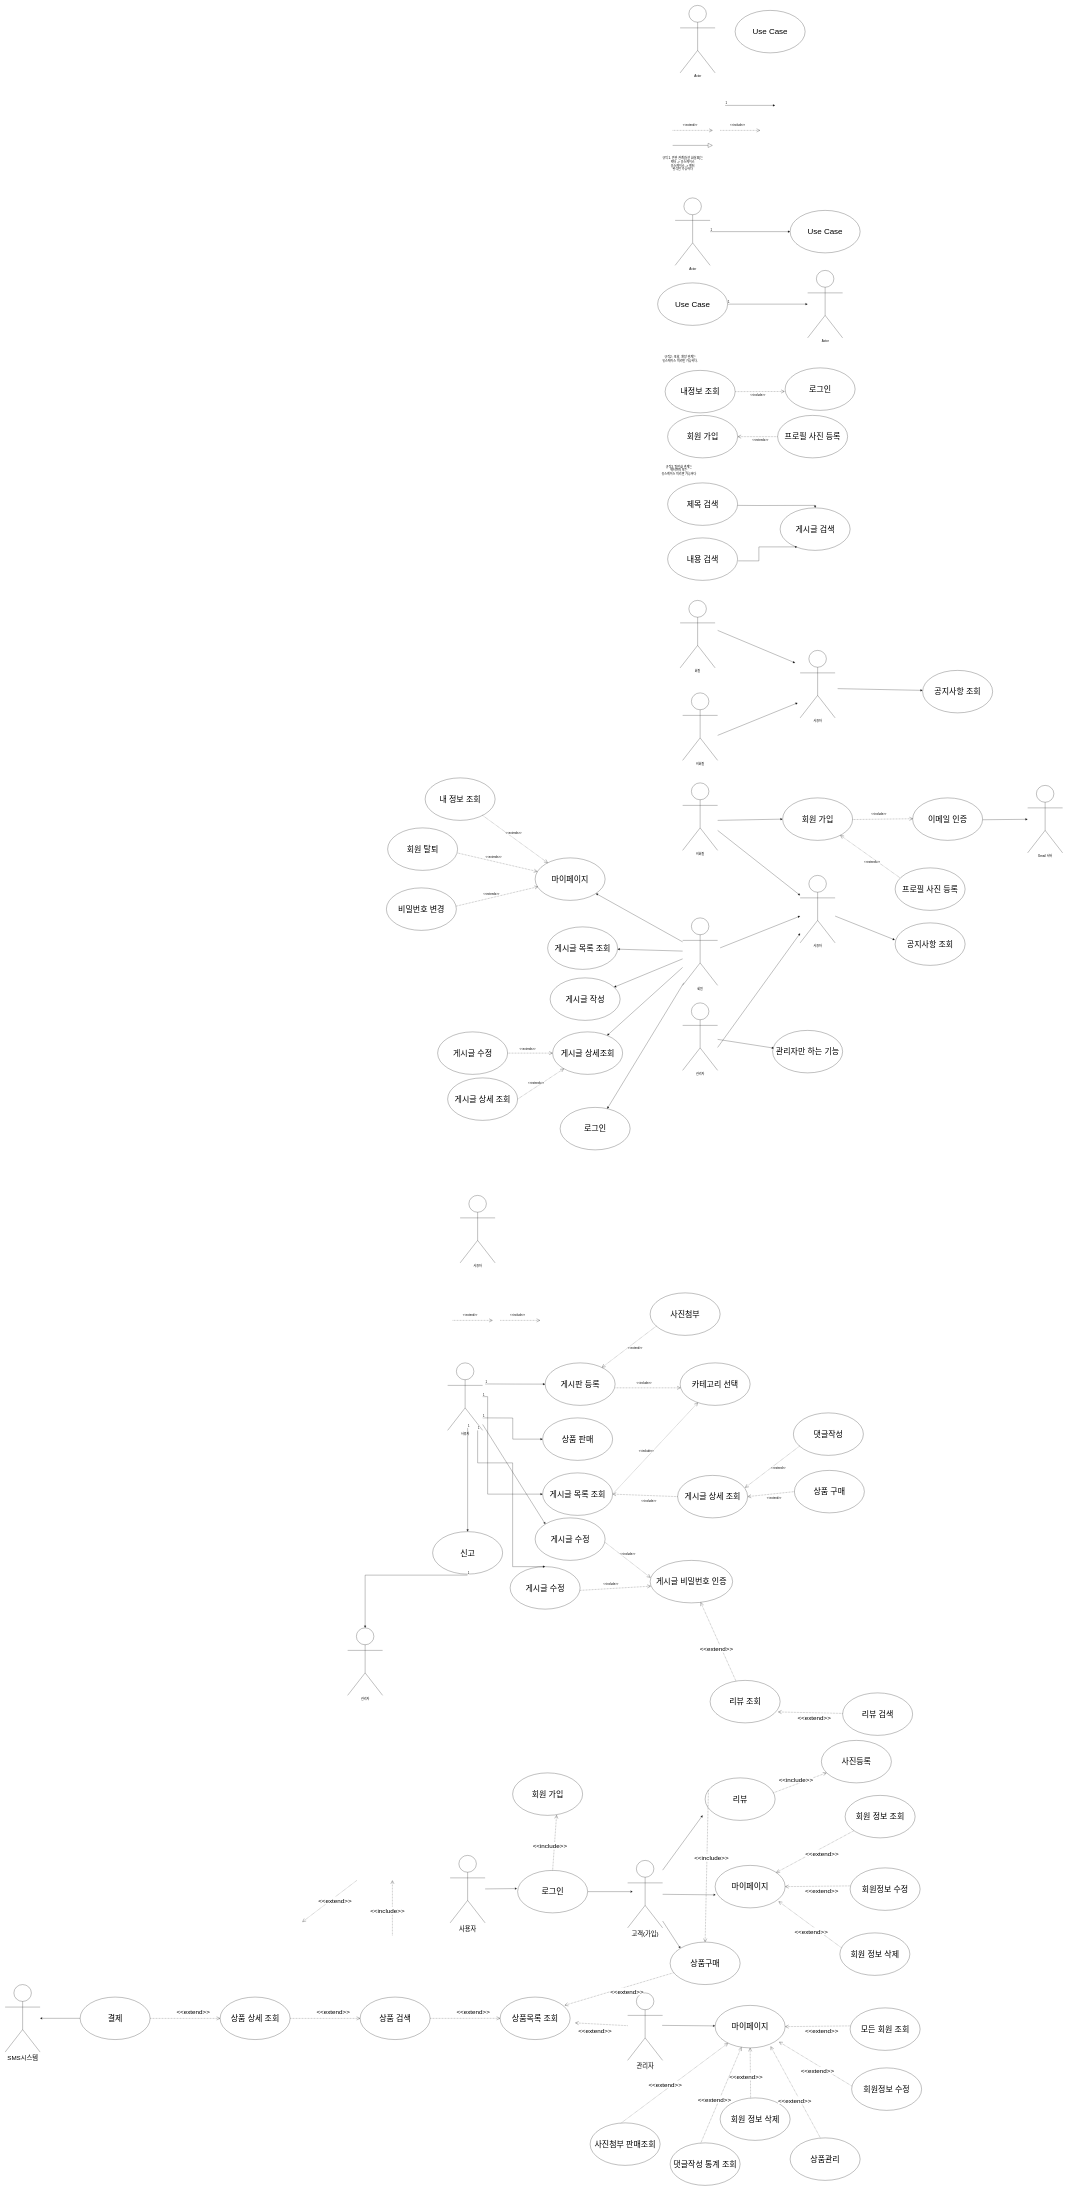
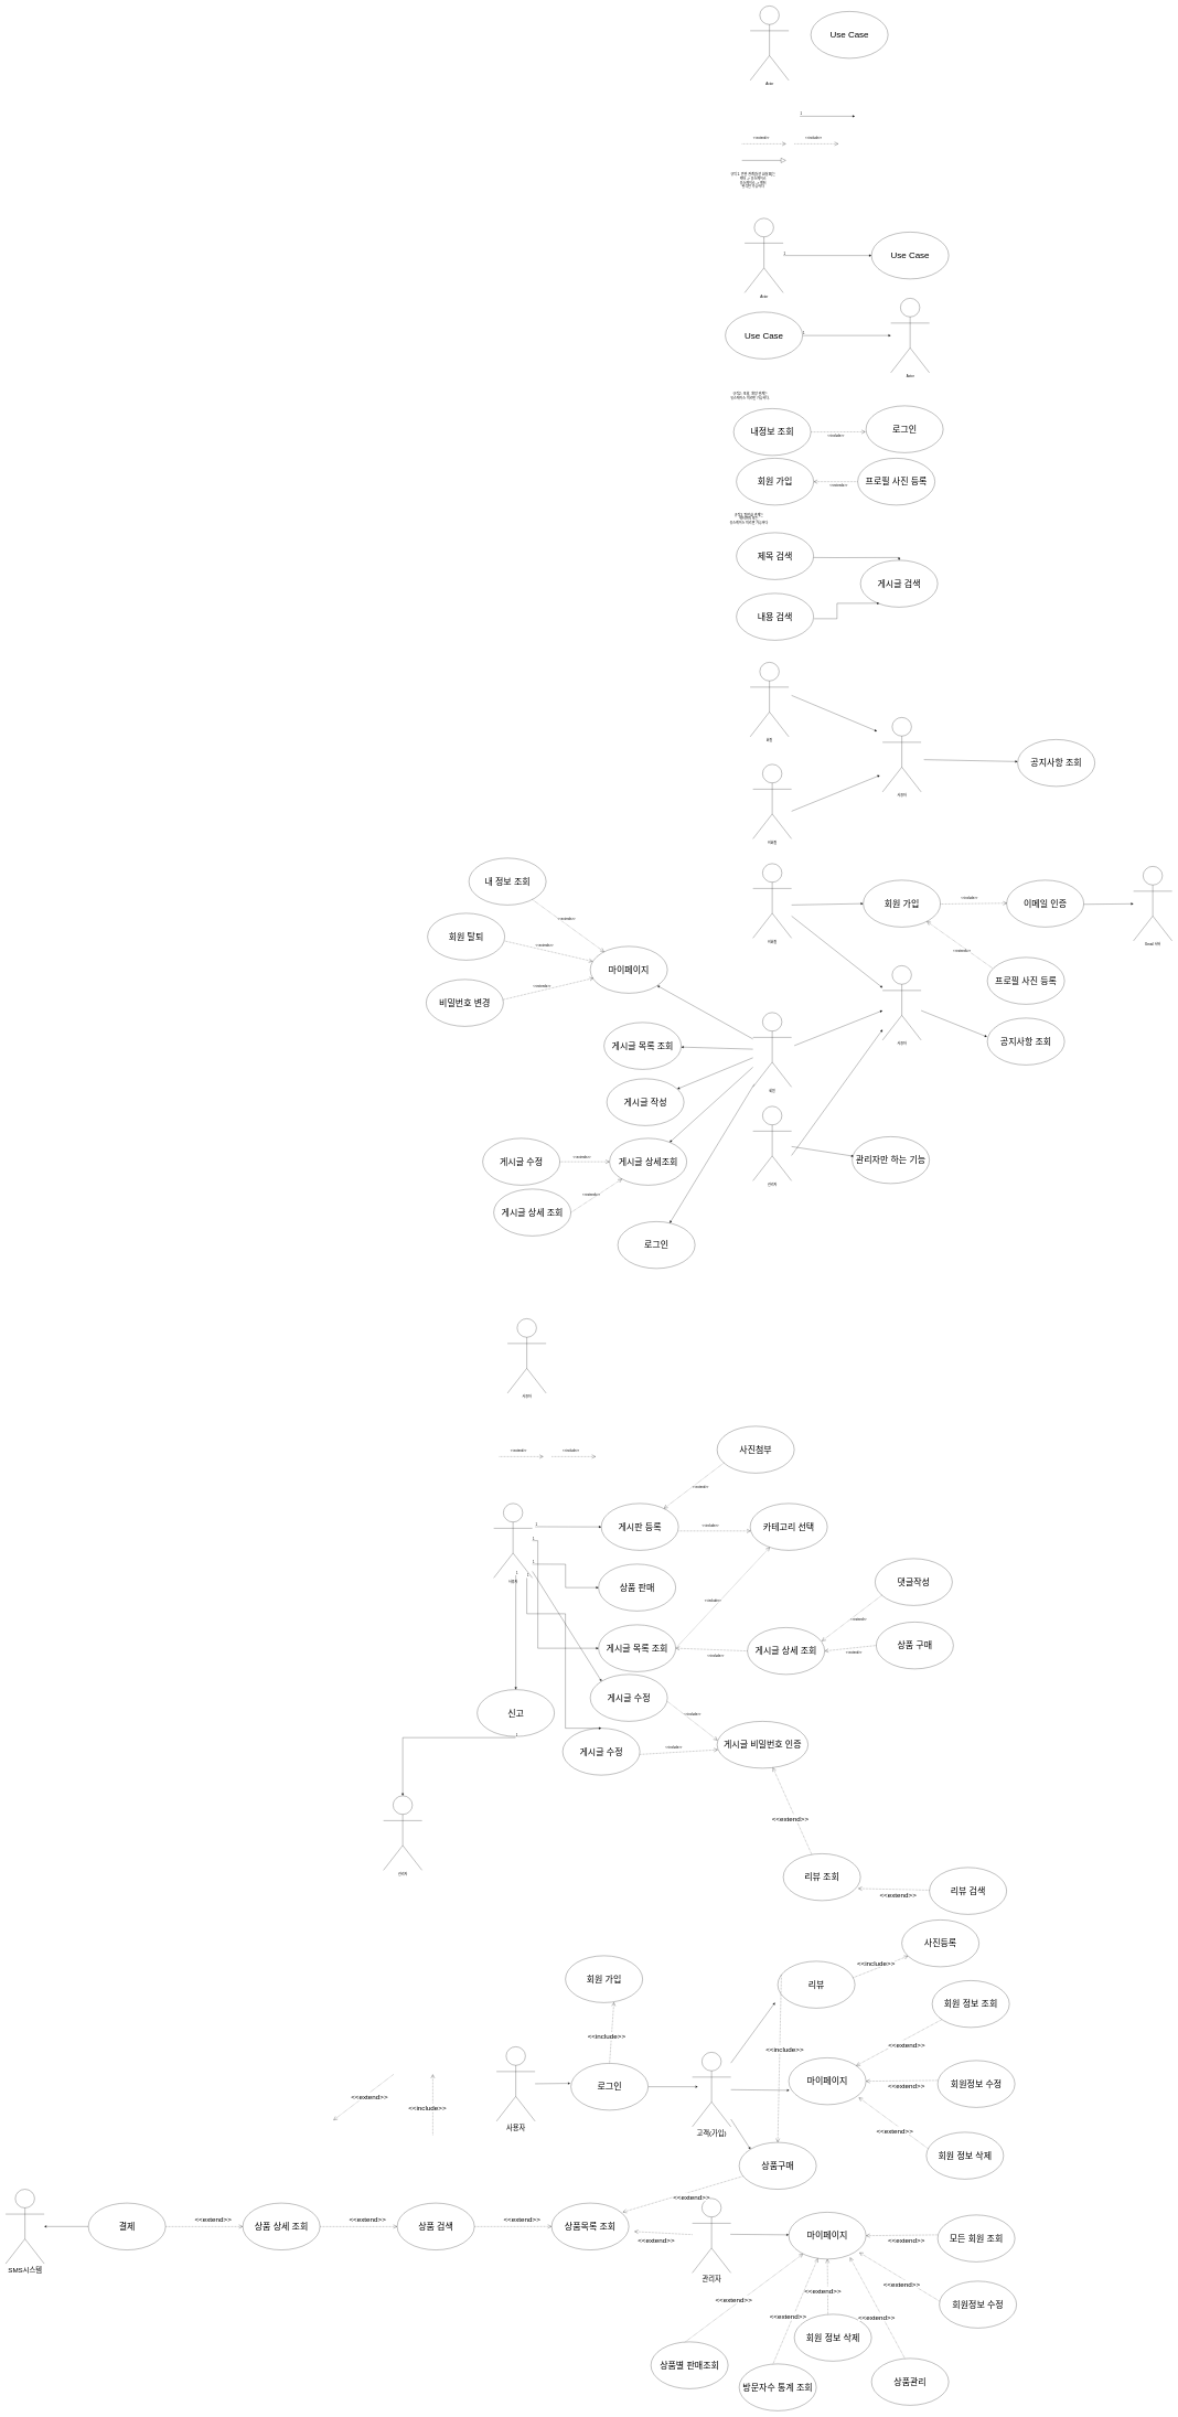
- <mxCell id="168" value="&lt;span style=&quot;font-size: 32px;&quot;&gt;사진등록&lt;/span&gt;" style="ellipse;whiteSpace=wrap;html=1;" vertex="1" parent="1"><mxGeometry x="3285" y="6960" width="280" height="170" as="geometry" /></mxCell>
+ <mxCell id="168" value="&lt;span style=&quot;font-size: 32px;&quot;&gt;사진등록&lt;/span&gt;" style="ellipse;whiteSpace=wrap;html=1;" vertex="1" parent="1"><mxGeometry x="3270" y="6960" width="280" height="170" as="geometry" /></mxCell>
- <mxCell id="146" value="&lt;span style=&quot;font-size: 32px;&quot;&gt;사진첨부 판매조회&lt;/span&gt;" style="ellipse;whiteSpace=wrap;html=1;" vertex="1" parent="1"><mxGeometry x="2360" y="8490" width="280" height="170" as="geometry" /></mxCell>
+ <mxCell id="146" value="&lt;span style=&quot;font-size: 32px;&quot;&gt;상품별 판매조회&lt;/span&gt;" style="ellipse;whiteSpace=wrap;html=1;" vertex="1" parent="1"><mxGeometry x="2360" y="8490" width="280" height="170" as="geometry" /></mxCell>
- <mxCell id="144" value="&lt;span style=&quot;font-size: 32px;&quot;&gt;댓글작성 통계 조회&lt;/span&gt;" style="ellipse;whiteSpace=wrap;html=1;" vertex="1" parent="1"><mxGeometry x="2680" y="8570" width="280" height="170" as="geometry" /></mxCell>
+ <mxCell id="144" value="&lt;span style=&quot;font-size: 32px;&quot;&gt;방문자수 통계 조회&lt;/span&gt;" style="ellipse;whiteSpace=wrap;html=1;" vertex="1" parent="1"><mxGeometry x="2680" y="8570" width="280" height="170" as="geometry" /></mxCell>
